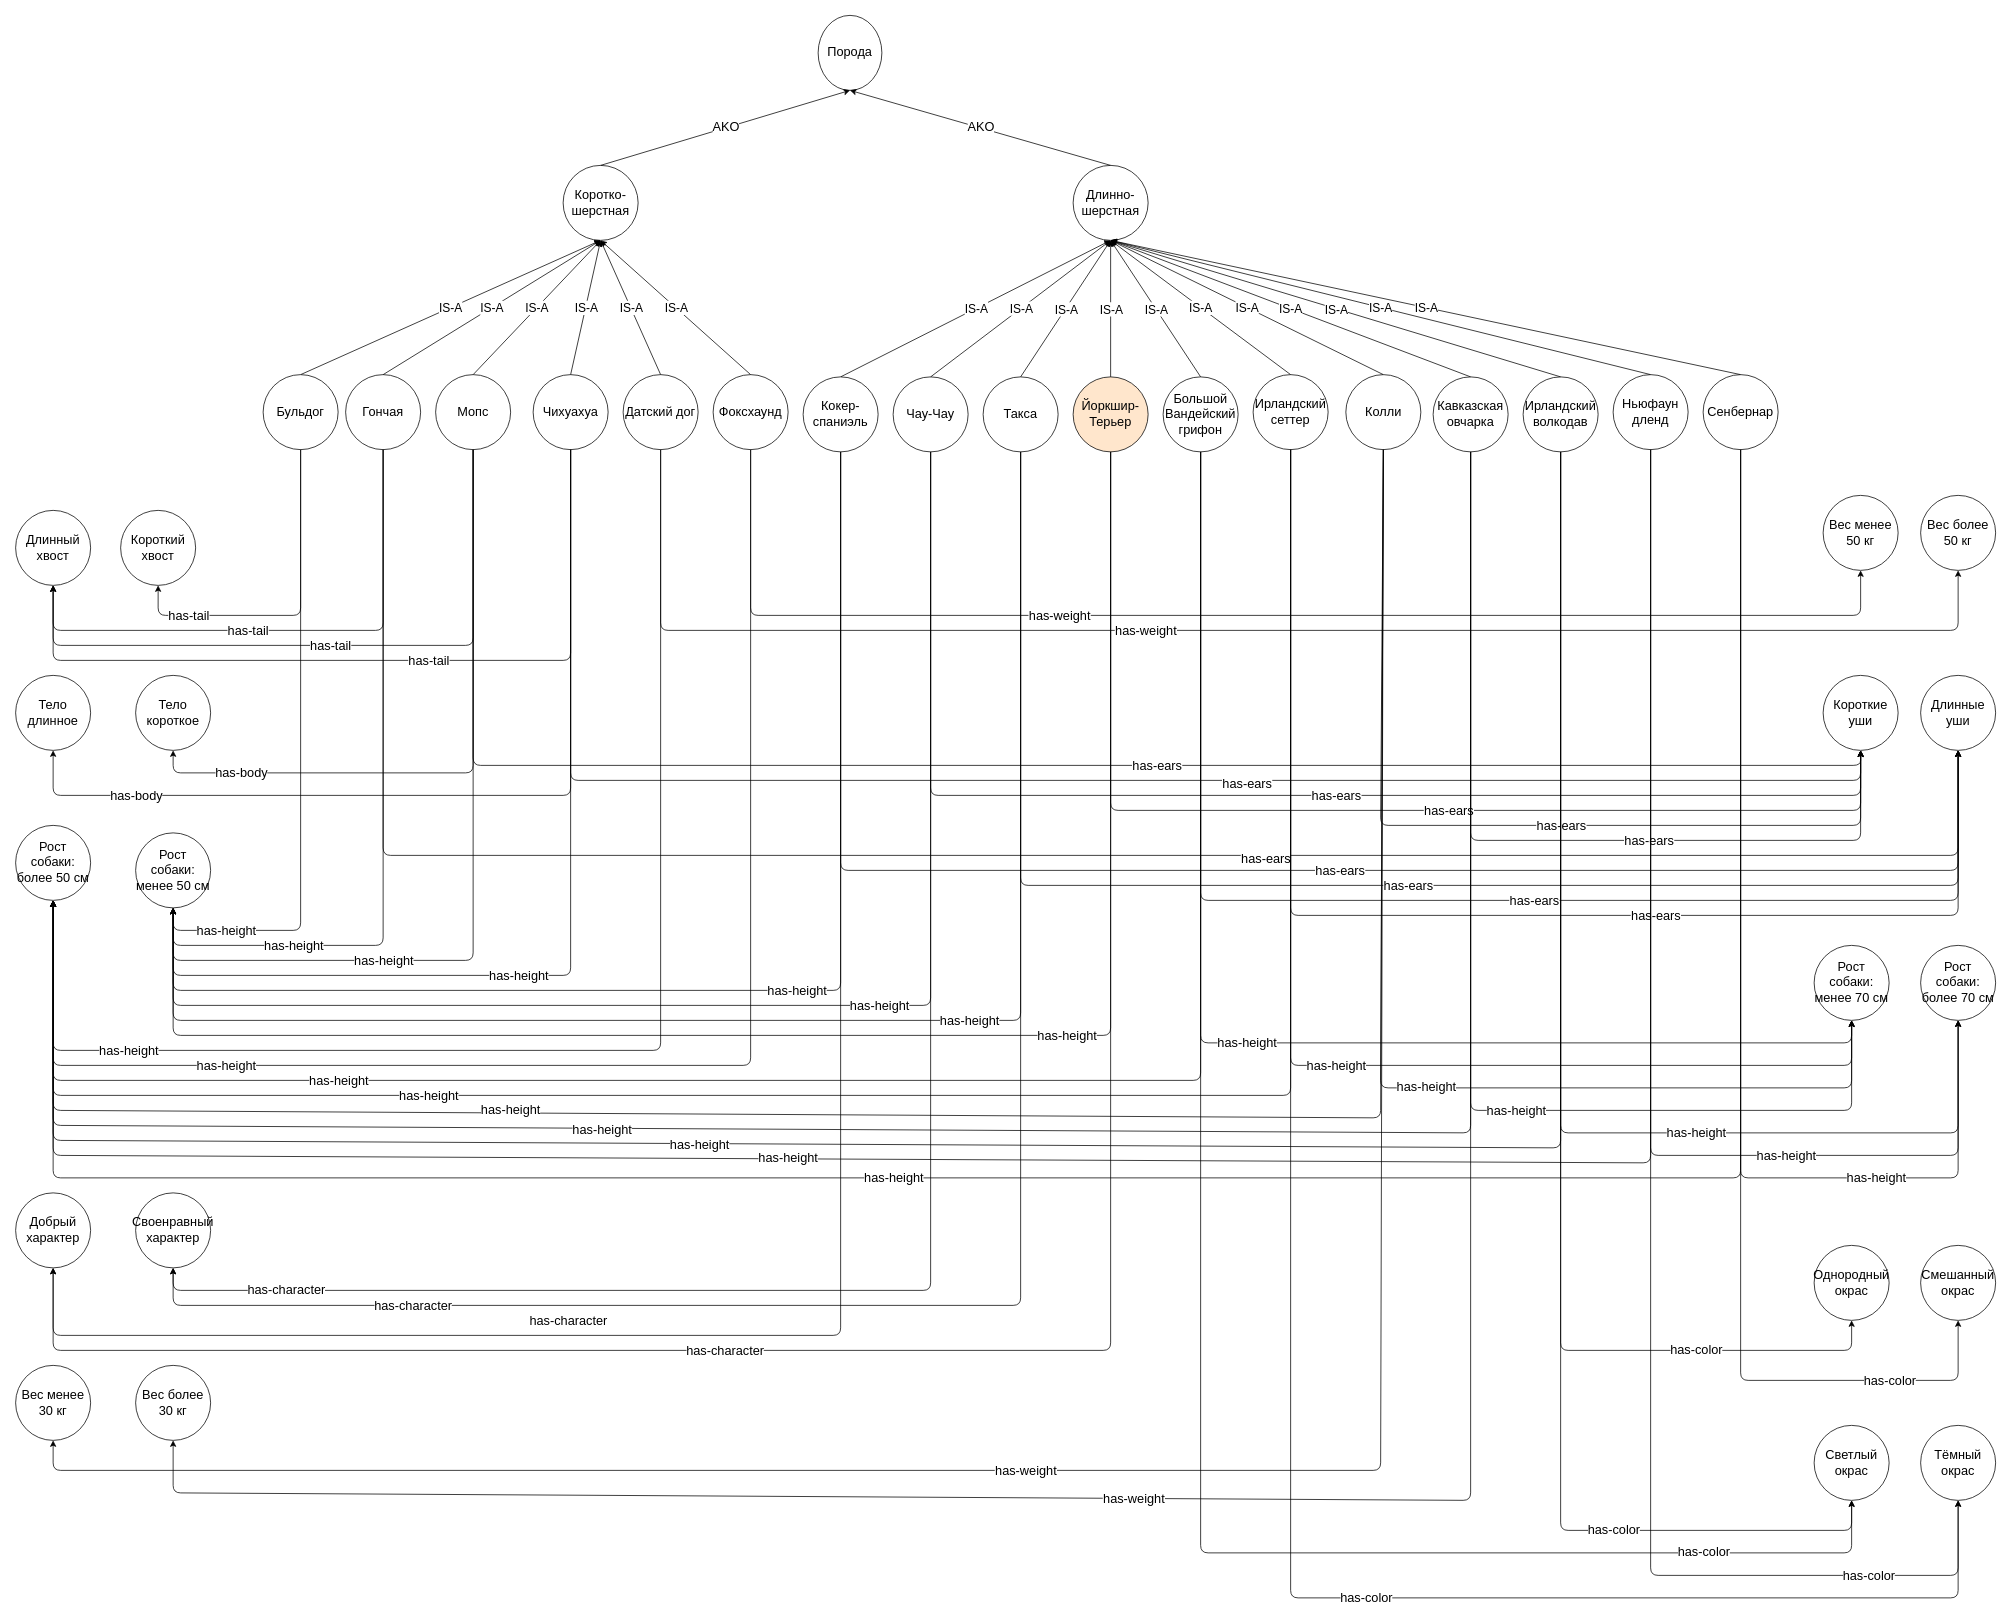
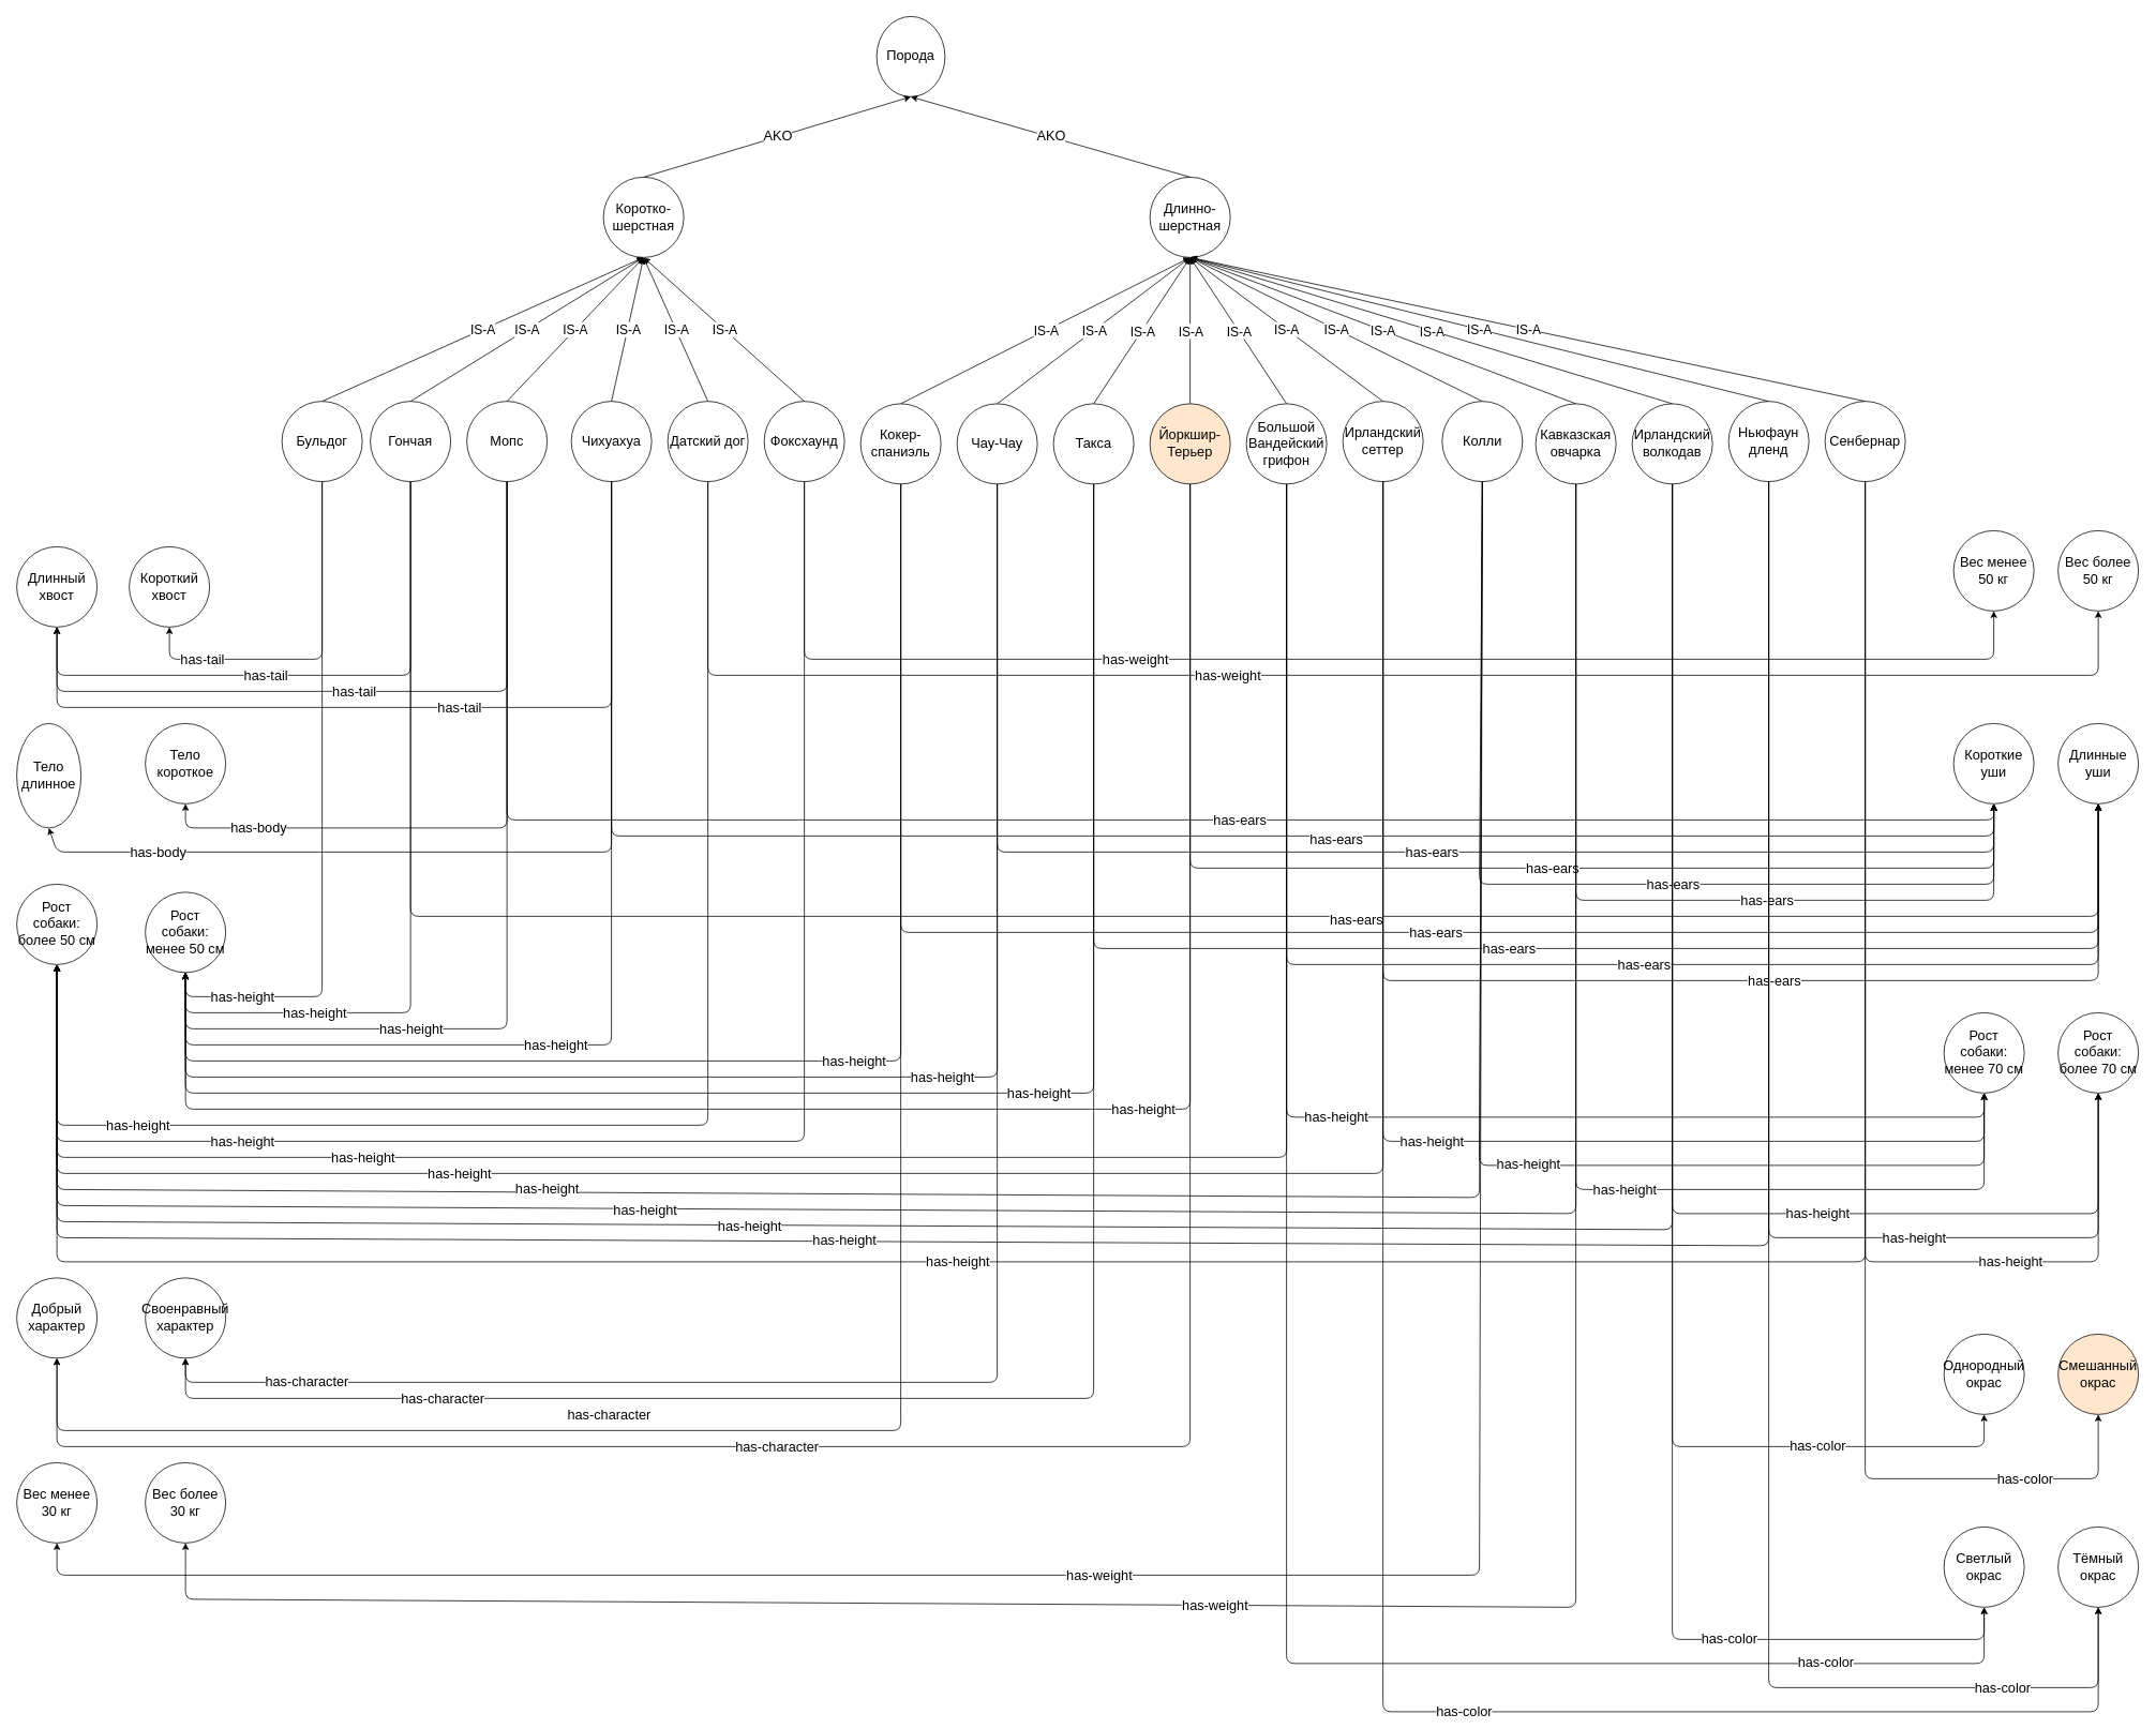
- <mxCell id="49" value="Тело длинное" style="ellipse;whiteSpace=wrap;html=1;align=center;newEdgeStyle={&quot;edgeStyle&quot;:&quot;entityRelationEdgeStyle&quot;,&quot;startArrow&quot;:&quot;none&quot;,&quot;endArrow&quot;:&quot;none&quot;,&quot;segment&quot;:10,&quot;curved&quot;:1};treeFolding=1;treeMoving=1;fontSize=17;" vertex="1" parent="1"><mxGeometry x="20" y="900" width="100" height="100" as="geometry" /></mxCell>
+ <mxCell id="49" value="Тело длинное" style="ellipse;whiteSpace=wrap;html=1;align=center;newEdgeStyle={&quot;edgeStyle&quot;:&quot;entityRelationEdgeStyle&quot;,&quot;startArrow&quot;:&quot;none&quot;,&quot;endArrow&quot;:&quot;none&quot;,&quot;segment&quot;:10,&quot;curved&quot;:1};treeFolding=1;treeMoving=1;fontSize=17;" vertex="1" parent="1"><mxGeometry x="20" y="900" width="80" height="130" as="geometry" /></mxCell>
- <mxCell id="67" value="Смешанный&lt;br&gt;окрас" style="ellipse;whiteSpace=wrap;html=1;align=center;newEdgeStyle={&quot;edgeStyle&quot;:&quot;entityRelationEdgeStyle&quot;,&quot;startArrow&quot;:&quot;none&quot;,&quot;endArrow&quot;:&quot;none&quot;,&quot;segment&quot;:10,&quot;curved&quot;:1};treeFolding=1;treeMoving=1;fontSize=17;" vertex="1" parent="1"><mxGeometry x="2560" y="1660" width="100" height="100" as="geometry" /></mxCell>
+ <mxCell id="67" value="Смешанный&lt;br&gt;окрас" style="ellipse;whiteSpace=wrap;html=1;align=center;newEdgeStyle={&quot;edgeStyle&quot;:&quot;entityRelationEdgeStyle&quot;,&quot;startArrow&quot;:&quot;none&quot;,&quot;endArrow&quot;:&quot;none&quot;,&quot;segment&quot;:10,&quot;curved&quot;:1};treeFolding=1;treeMoving=1;fontSize=17;fillColor=#ffe6cc;" vertex="1" parent="1"><mxGeometry x="2560" y="1660" width="100" height="100" as="geometry" /></mxCell>
